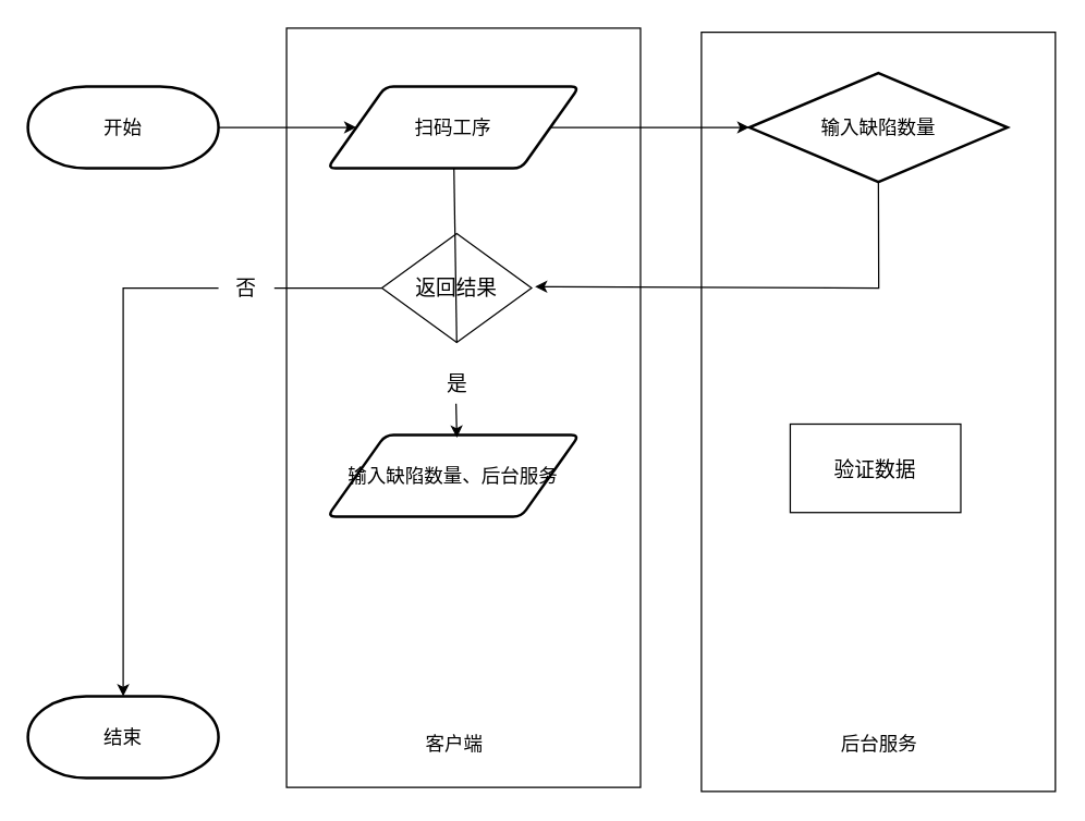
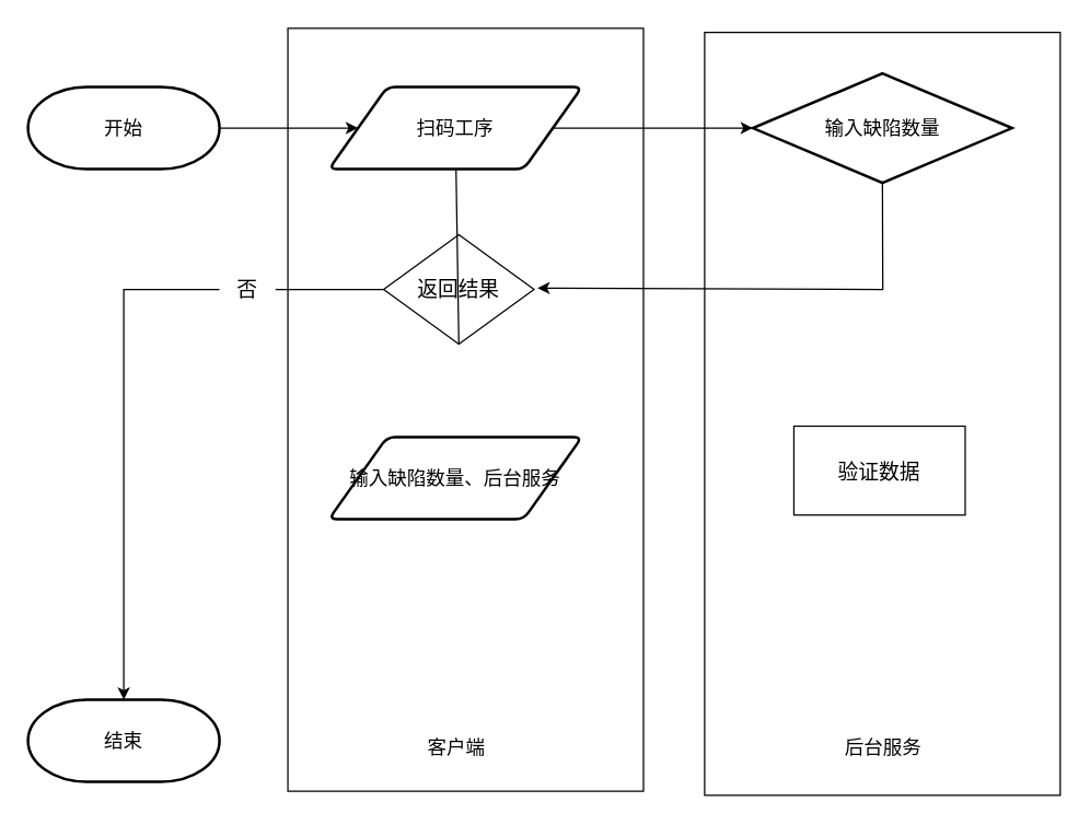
- <mxCell id="19" value="是" style="text;html=1;align=center;verticalAlign=middle;resizable=0;points=[];autosize=1;strokeColor=none;fillColor=none;fontSize=15;" vertex="1" parent="1"><mxGeometry x="314.5" y="266" width="40" height="30" as="geometry" /></mxCell>
- <mxCell id="18" value="" style="endArrow=classic;html=1;rounded=0;fontSize=15;entryX=0.514;entryY=0.033;entryDx=0;entryDy=0;entryPerimeter=0;exitX=0.5;exitY=1;exitDx=0;exitDy=0;startArrow=none;" edge="1" parent="1" source="19" target="17"><mxGeometry width="50" height="50" relative="1" as="geometry"><mxPoint x="300" y="321" as="sourcePoint" /><mxPoint x="350" y="271" as="targetPoint" /></mxGeometry></mxCell>
